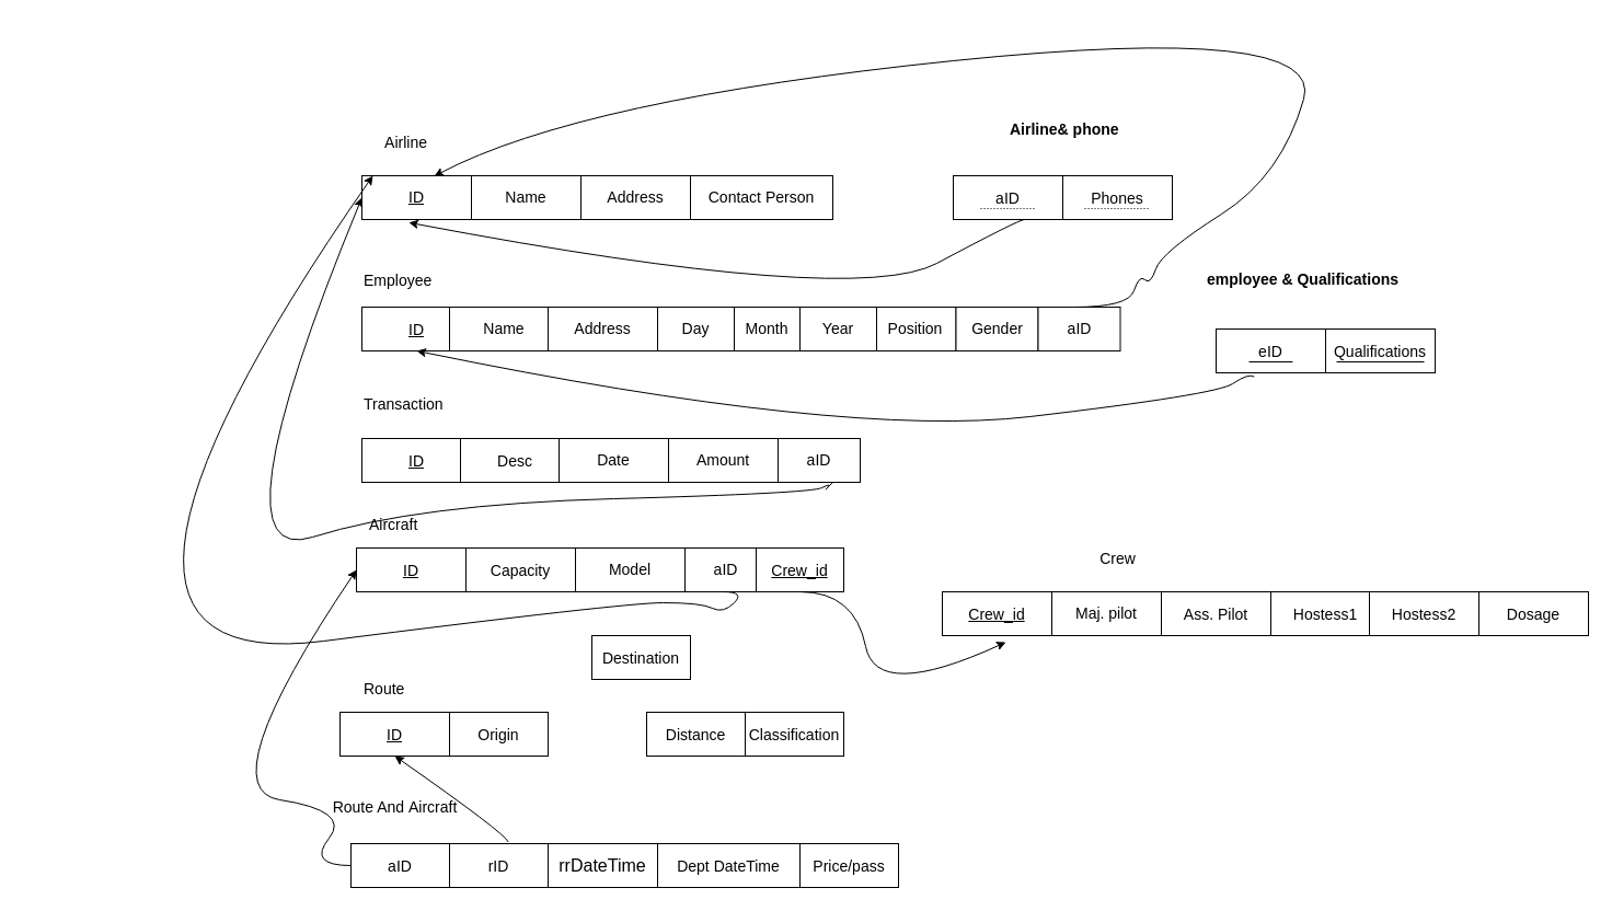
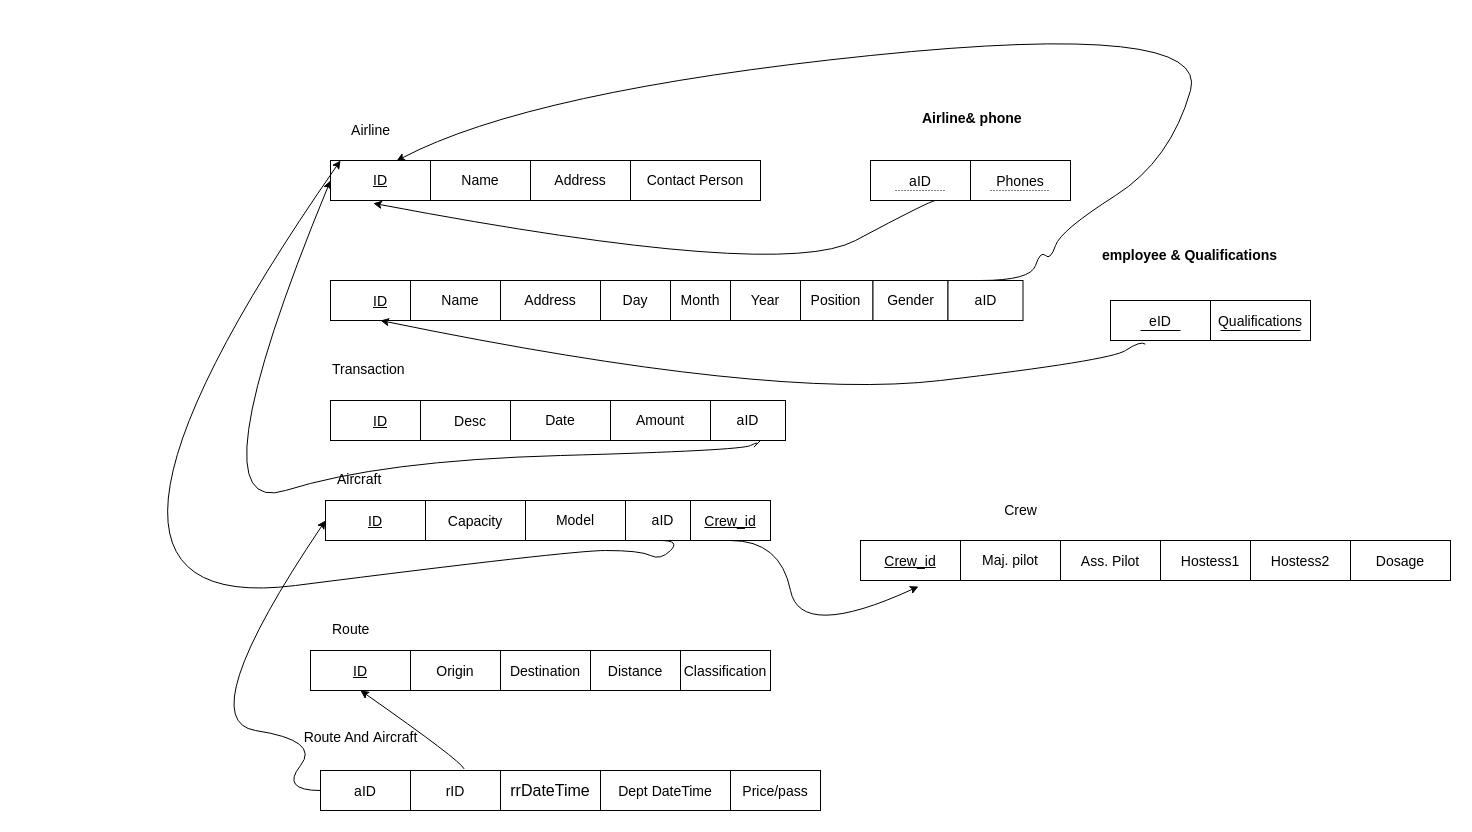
- <mxCell id="5" value="&lt;p style=&quot;text-align:center&quot; dir=&quot;RTL&quot; align=&quot;center&quot; class=&quot;MsoNormal&quot;&gt;&lt;font style=&quot;font-size: 14px;&quot;&gt;Employee&lt;/font&gt;&lt;/p&gt;" style="text;whiteSpace=wrap;html=1;fontSize=18;" parent="1" vertex="1"><mxGeometry x="330" y="220" width="80" height="50" as="geometry" /></mxCell>
- <mxCell id="58" value="&lt;font style=&quot;font-size: 14px;&quot;&gt;Destination&lt;/font&gt;" style="whiteSpace=wrap;html=1;align=center;fontSize=18;" parent="1" vertex="1"><mxGeometry x="540" y="580" width="90" height="40" as="geometry" /></mxCell>
+ <mxCell id="58" value="&lt;font style=&quot;font-size: 14px;&quot;&gt;Destination&lt;/font&gt;" style="whiteSpace=wrap;html=1;align=center;fontSize=18;" parent="1" vertex="1"><mxGeometry x="500" y="650" width="90" height="40" as="geometry" /></mxCell>
